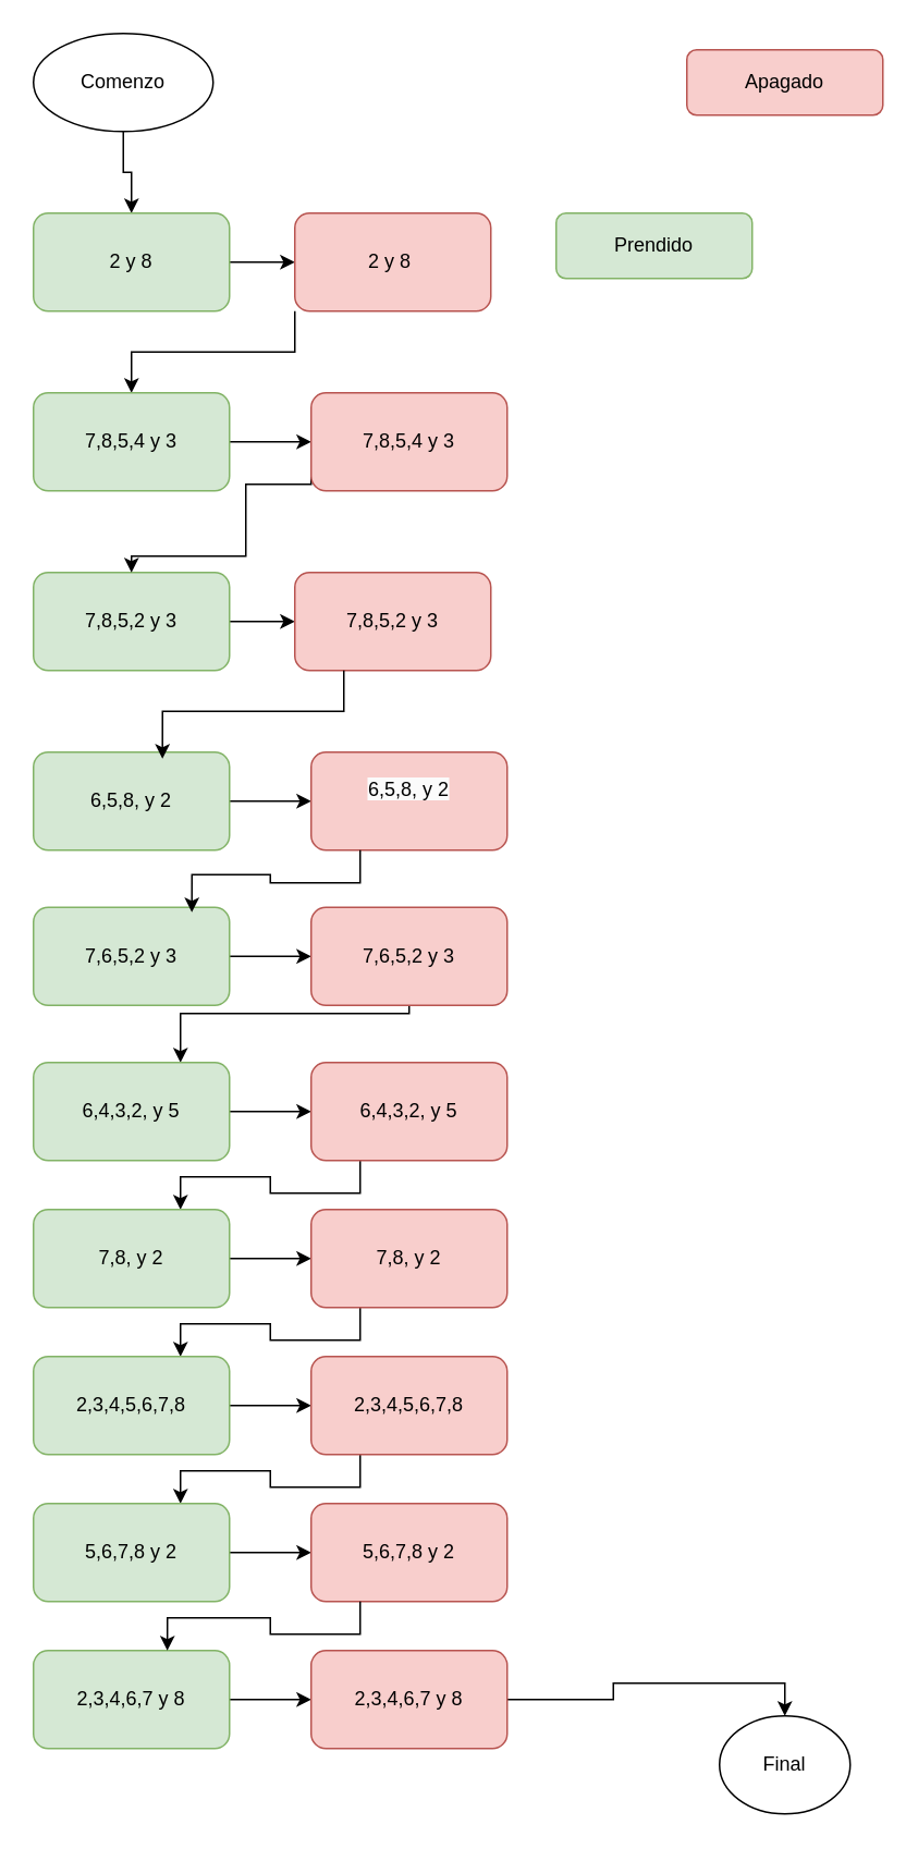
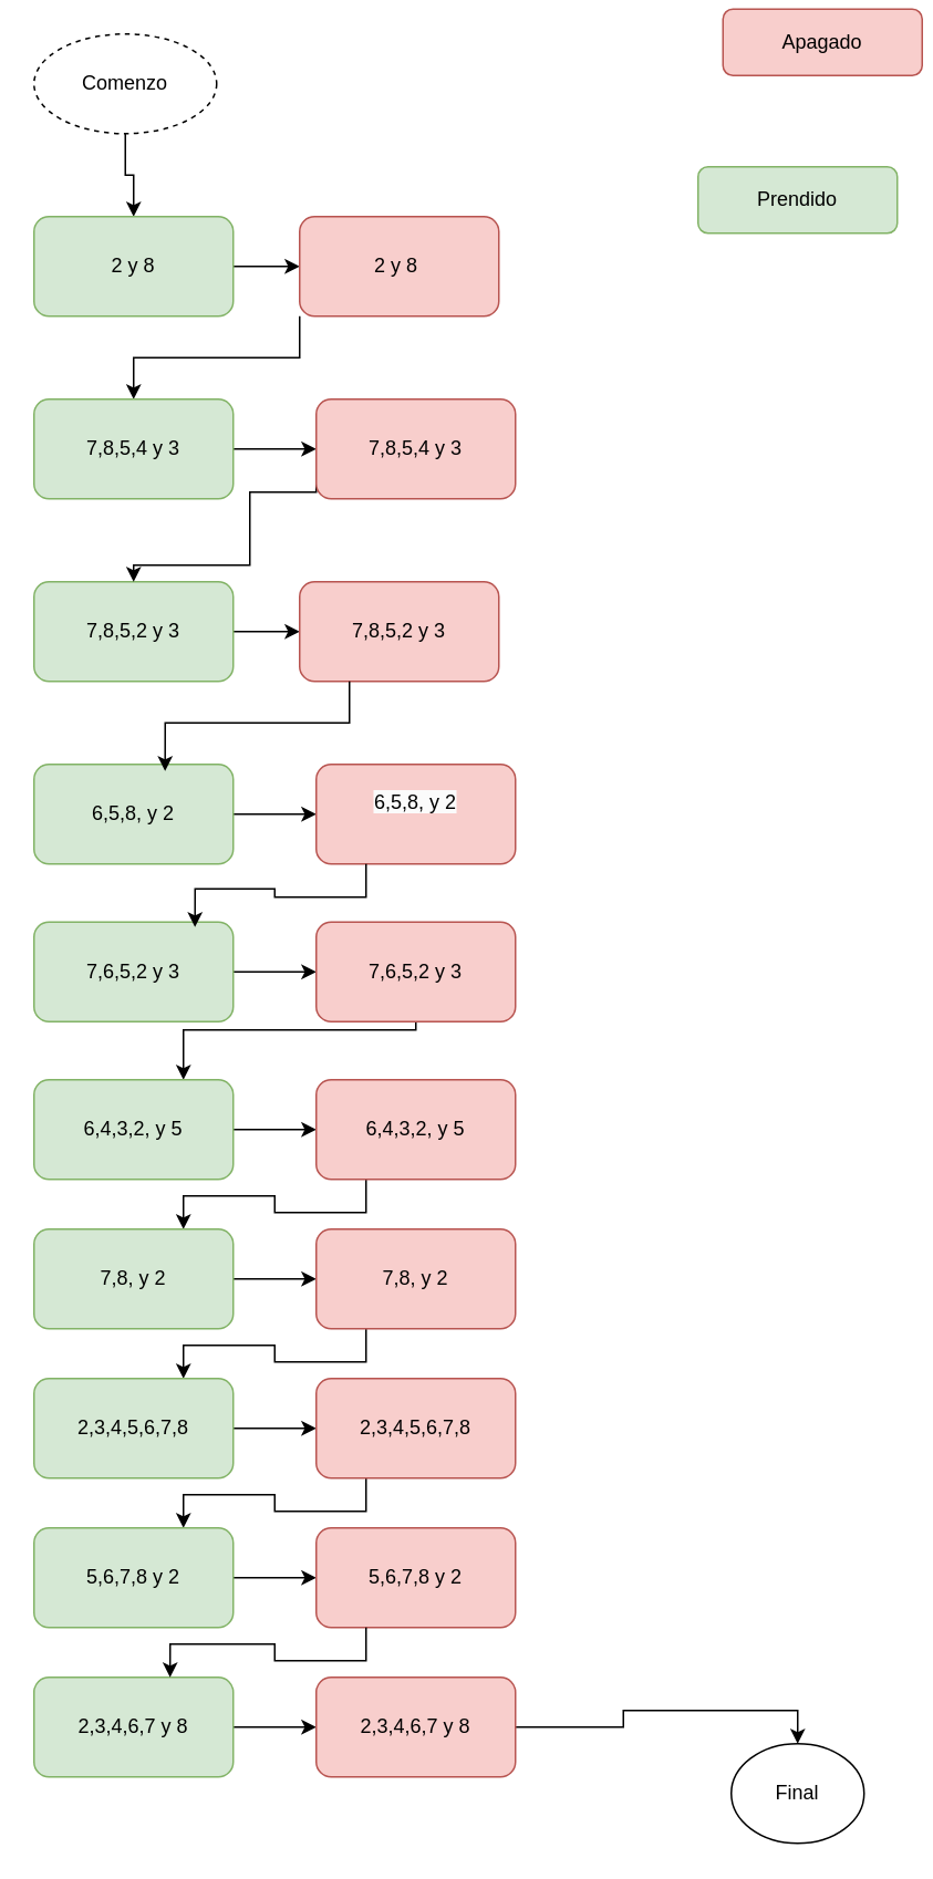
- <mxCell id="3" value="Comenzo" style="ellipse;whiteSpace=wrap;" parent="1" vertex="1"><mxGeometry x="20" y="20" width="110" height="60" as="geometry" /></mxCell>
+ <mxCell id="3" value="Comenzo" style="ellipse;whiteSpace=wrap;dashed=1;" parent="1" vertex="1"><mxGeometry x="20" y="20" width="110" height="60" as="geometry" /></mxCell>
- <mxCell id="24" value="Apagado" style="rounded=1;whiteSpace=wrap;html=1;fillColor=#f8cecc;strokeColor=#b85450;" parent="1" vertex="1"><mxGeometry x="420" y="30" width="120" height="40" as="geometry" /></mxCell>
+ <mxCell id="24" value="Apagado" style="rounded=1;whiteSpace=wrap;html=1;fillColor=#f8cecc;strokeColor=#b85450;" parent="1" vertex="1"><mxGeometry x="435" y="5" width="120" height="40" as="geometry" /></mxCell>
- <mxCell id="46" value="Prendido" style="rounded=1;whiteSpace=wrap;html=1;fillColor=#d5e8d4;strokeColor=#82b366;" vertex="1" parent="1"><mxGeometry x="340" y="130" width="120" height="40" as="geometry" /></mxCell>
+ <mxCell id="46" value="Prendido" style="rounded=1;whiteSpace=wrap;html=1;fillColor=#d5e8d4;strokeColor=#82b366;" vertex="1" parent="1"><mxGeometry x="420" y="100" width="120" height="40" as="geometry" /></mxCell>
